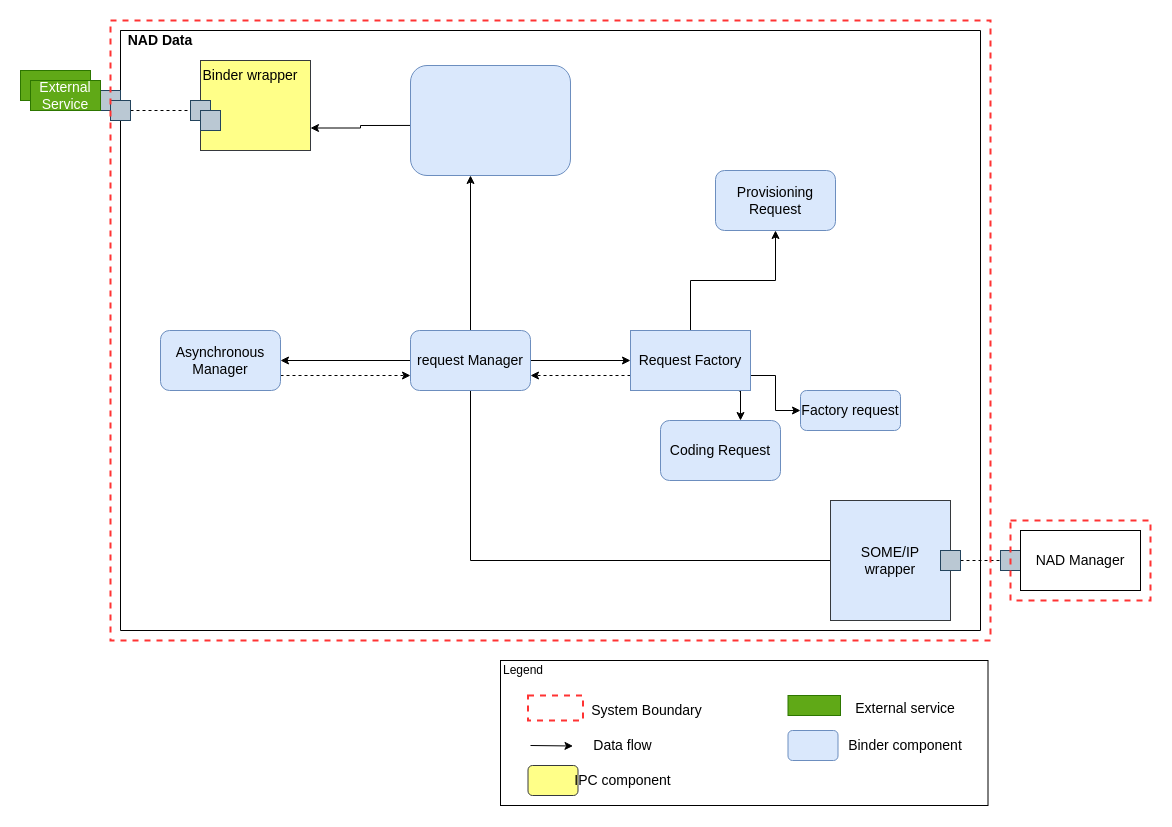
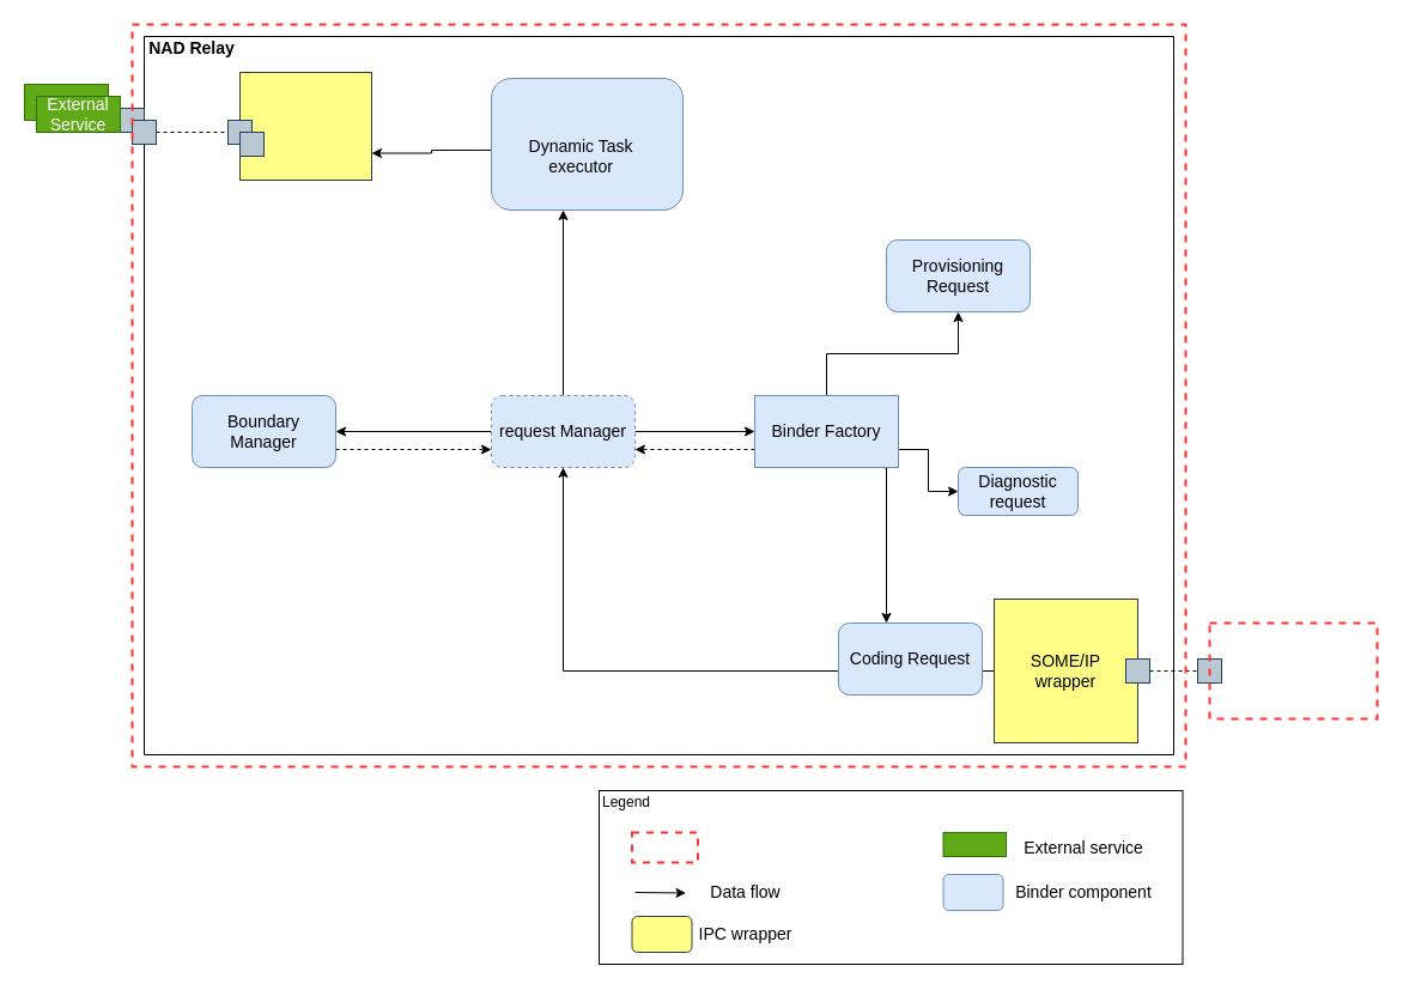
- <mxCell id="3" value="&lt;b&gt;&lt;font style=&quot;font-size: 14px;&quot;&gt;NAD Data&lt;/font&gt;&lt;/b&gt;" style="text;html=1;strokeColor=none;fillColor=none;align=center;verticalAlign=middle;whiteSpace=wrap;rounded=0;" parent="1" vertex="1"><mxGeometry x="110" y="30" width="100" height="20" as="geometry" /></mxCell>
+ <mxCell id="3" value="&lt;b&gt;&lt;font style=&quot;font-size: 14px;&quot;&gt;NAD Relay&lt;/font&gt;&lt;/b&gt;" style="text;html=1;strokeColor=none;fillColor=none;align=center;verticalAlign=middle;whiteSpace=wrap;rounded=0;" parent="1" vertex="1"><mxGeometry x="110" y="30" width="100" height="20" as="geometry" /></mxCell>
- <mxCell id="34" value="&lt;font style=&quot;font-size: 14px;&quot;&gt;Binder wrapper&lt;/font&gt;" style="text;html=1;strokeColor=none;fillColor=none;align=center;verticalAlign=middle;whiteSpace=wrap;rounded=0;" parent="1" vertex="1"><mxGeometry x="200" y="60" width="100" height="30" as="geometry" /></mxCell>
+ <mxCell id="24" value="&lt;font style=&quot;font-size: 14px;&quot;&gt;Dynamic Task executor&lt;/font&gt;" style="text;html=1;strokeColor=none;fillColor=none;align=center;verticalAlign=middle;whiteSpace=wrap;rounded=0;" parent="1" vertex="1"><mxGeometry x="430" y="120" width="110" height="20" as="geometry" /></mxCell>
- <mxCell id="15" value="&lt;font style=&quot;font-size: 14px;&quot;&gt;Provisioning Request&lt;/font&gt;" style="rounded=1;whiteSpace=wrap;html=1;fillColor=#dae8fc;strokeColor=#6c8ebf;" parent="1" vertex="1"><mxGeometry x="715" y="170" width="120" height="60" as="geometry" /></mxCell>
+ <mxCell id="15" value="&lt;font style=&quot;font-size: 14px;&quot;&gt;Provisioning Request&lt;/font&gt;" style="rounded=1;whiteSpace=wrap;html=1;fillColor=#dae8fc;strokeColor=#6c8ebf;" parent="1" vertex="1"><mxGeometry x="740" y="200" width="120" height="60" as="geometry" /></mxCell>
- <mxCell id="22" value="&lt;font style=&quot;font-size: 14px;&quot;&gt;Asynchronous Manager&lt;/font&gt;" style="rounded=1;whiteSpace=wrap;html=1;fillColor=#dae8fc;strokeColor=#6c8ebf;" parent="1" vertex="1"><mxGeometry x="160" y="330" width="120" height="60" as="geometry" /></mxCell>
+ <mxCell id="22" value="&lt;font style=&quot;font-size: 14px;&quot;&gt;Boundary Manager&lt;/font&gt;" style="rounded=1;whiteSpace=wrap;html=1;fillColor=#dae8fc;strokeColor=#6c8ebf;" parent="1" vertex="1"><mxGeometry x="160" y="330" width="120" height="60" as="geometry" /></mxCell>
- <mxCell id="9" value="&lt;font style=&quot;font-size: 14px;&quot;&gt;request Manager&lt;/font&gt;" style="rounded=1;whiteSpace=wrap;html=1;fillColor=#dae8fc;strokeColor=#6c8ebf;" parent="1" vertex="1"><mxGeometry x="410" y="330" width="120" height="60" as="geometry" /></mxCell>
+ <mxCell id="9" value="&lt;font style=&quot;font-size: 14px;&quot;&gt;request Manager&lt;/font&gt;" style="rounded=1;whiteSpace=wrap;html=1;fillColor=#dae8fc;strokeColor=#6c8ebf;dashed=1;" parent="1" vertex="1"><mxGeometry x="410" y="330" width="120" height="60" as="geometry" /></mxCell>
- <mxCell id="14" value="&lt;font style=&quot;font-size: 14px;&quot;&gt;Request Factory&lt;/font&gt;" style="rounded=0;whiteSpace=wrap;html=1;fillColor=#dae8fc;strokeColor=#6c8ebf;" parent="1" vertex="1"><mxGeometry x="630" y="330" width="120" height="60" as="geometry" /></mxCell>
+ <mxCell id="14" value="&lt;font style=&quot;font-size: 14px;&quot;&gt;Binder Factory&lt;/font&gt;" style="rounded=0;whiteSpace=wrap;html=1;fillColor=#dae8fc;strokeColor=#6c8ebf;" parent="1" vertex="1"><mxGeometry x="630" y="330" width="120" height="60" as="geometry" /></mxCell>
- <mxCell id="4" style="edgeStyle=orthogonalEdgeStyle;rounded=0;orthogonalLoop=1;jettySize=auto;html=1;exitX=0;exitY=0.5;exitDx=0;exitDy=0;endArrow=none;" parent="1" source="5" target="9" edge="1"><mxGeometry relative="1" as="geometry" /></mxCell>
+ <mxCell id="4" style="edgeStyle=orthogonalEdgeStyle;rounded=0;orthogonalLoop=1;jettySize=auto;html=1;exitX=0;exitY=0.5;exitDx=0;exitDy=0;" parent="1" source="5" target="9" edge="1"><mxGeometry relative="1" as="geometry" /></mxCell>
- <mxCell id="23" value="&lt;font style=&quot;font-size: 14px;&quot;&gt;Factory request&lt;/font&gt;" style="rounded=1;whiteSpace=wrap;html=1;fillColor=#dae8fc;strokeColor=#6c8ebf;" parent="1" vertex="1"><mxGeometry x="800" y="390" width="100" height="40" as="geometry" /></mxCell>
+ <mxCell id="23" value="&lt;font style=&quot;font-size: 14px;&quot;&gt;Diagnostic request&lt;/font&gt;" style="rounded=1;whiteSpace=wrap;html=1;fillColor=#dae8fc;strokeColor=#6c8ebf;" parent="1" vertex="1"><mxGeometry x="800" y="390" width="100" height="40" as="geometry" /></mxCell>
- <mxCell id="16" value="&lt;font style=&quot;font-size: 14px;&quot;&gt;Coding Request&lt;/font&gt;" style="rounded=1;whiteSpace=wrap;html=1;fillColor=#dae8fc;strokeColor=#6c8ebf;" parent="1" vertex="1"><mxGeometry x="660" y="420" width="120" height="60" as="geometry" /></mxCell>
+ <mxCell id="16" value="&lt;font style=&quot;font-size: 14px;&quot;&gt;Coding Request&lt;/font&gt;" style="rounded=1;whiteSpace=wrap;html=1;fillColor=#dae8fc;strokeColor=#6c8ebf;" parent="1" vertex="1"><mxGeometry x="700" y="520" width="120" height="60" as="geometry" /></mxCell>
- <mxCell id="5" value="&lt;font style=&quot;font-size: 14px;&quot;&gt;SOME/IP &lt;br&gt;wrapper&lt;/font&gt;" style="rounded=0;whiteSpace=wrap;html=1;fillColor=#dae8fc;strokeColor=#36393d;" parent="1" vertex="1"><mxGeometry x="830" y="500" width="120" height="120" as="geometry" /></mxCell>
+ <mxCell id="5" value="&lt;font style=&quot;font-size: 14px;&quot;&gt;SOME/IP &lt;br&gt;wrapper&lt;/font&gt;" style="rounded=0;whiteSpace=wrap;html=1;fillColor=#ffff88;strokeColor=#36393d;" parent="1" vertex="1"><mxGeometry x="830" y="500" width="120" height="120" as="geometry" /></mxCell>
- <mxCell id="35" value="&lt;font style=&quot;font-size: 14px;&quot;&gt;NAD Manager&lt;/font&gt;" style="rounded=0;whiteSpace=wrap;html=1;" parent="1" vertex="1"><mxGeometry x="1020" y="530" width="120" height="60" as="geometry" /></mxCell>
- <mxCell id="39" value="&lt;font style=&quot;font-size: 14px;&quot;&gt;System Boundary&lt;/font&gt;" style="text;html=1;strokeColor=none;fillColor=none;align=center;verticalAlign=middle;whiteSpace=wrap;rounded=0;" parent="1" vertex="1"><mxGeometry x="590" y="695" width="112.5" height="30" as="geometry" /></mxCell>
- <mxCell id="42" value="&lt;font style=&quot;font-size: 14px;&quot;&gt;IPC component&lt;/font&gt;" style="text;html=1;strokeColor=none;fillColor=none;align=center;verticalAlign=middle;whiteSpace=wrap;rounded=0;" parent="1" vertex="1"><mxGeometry x="540" y="765" width="165" height="30" as="geometry" /></mxCell>
+ <mxCell id="42" value="&lt;font style=&quot;font-size: 14px;&quot;&gt;IPC wrapper&lt;/font&gt;" style="text;html=1;strokeColor=none;fillColor=none;align=center;verticalAlign=middle;whiteSpace=wrap;rounded=0;" parent="1" vertex="1"><mxGeometry x="540" y="765" width="165" height="30" as="geometry" /></mxCell>
